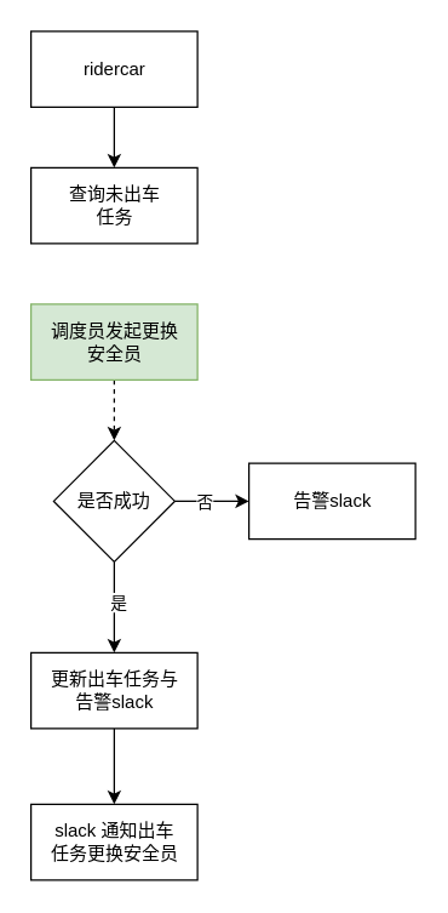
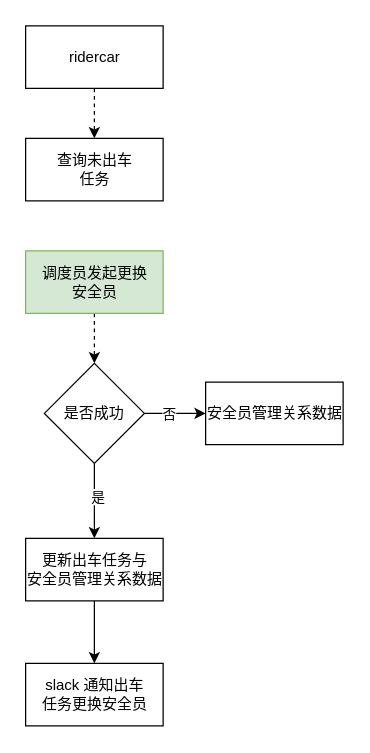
- <mxCell id="4" value="" style="edgeStyle=orthogonalEdgeStyle;rounded=0;orthogonalLoop=1;jettySize=auto;html=1;" edge="1" parent="1" source="5" target="6"><mxGeometry relative="1" as="geometry" /></mxCell>
+ <mxCell id="4" value="" style="edgeStyle=orthogonalEdgeStyle;rounded=0;orthogonalLoop=1;jettySize=auto;html=1;dashed=1;" edge="1" parent="1" source="5" target="6"><mxGeometry relative="1" as="geometry" /></mxCell>
- <mxCell id="12" value="告警slack" style="html=1;" vertex="1" parent="1"><mxGeometry x="164" y="305" width="110" height="50" as="geometry" /></mxCell>
+ <mxCell id="12" value="安全员管理关系数据" style="html=1;" vertex="1" parent="1"><mxGeometry x="164" y="305" width="110" height="50" as="geometry" /></mxCell>
- <mxCell id="14" value="&lt;span&gt;更新出车任务与&lt;br&gt;告警slack&lt;/span&gt;" style="html=1;" vertex="1" parent="1"><mxGeometry x="20" y="430" width="110" height="50" as="geometry" /></mxCell>
+ <mxCell id="14" value="&lt;span&gt;更新出车任务与&lt;br&gt;安全员管理关系数据&lt;/span&gt;" style="html=1;" vertex="1" parent="1"><mxGeometry x="20" y="430" width="110" height="50" as="geometry" /></mxCell>
